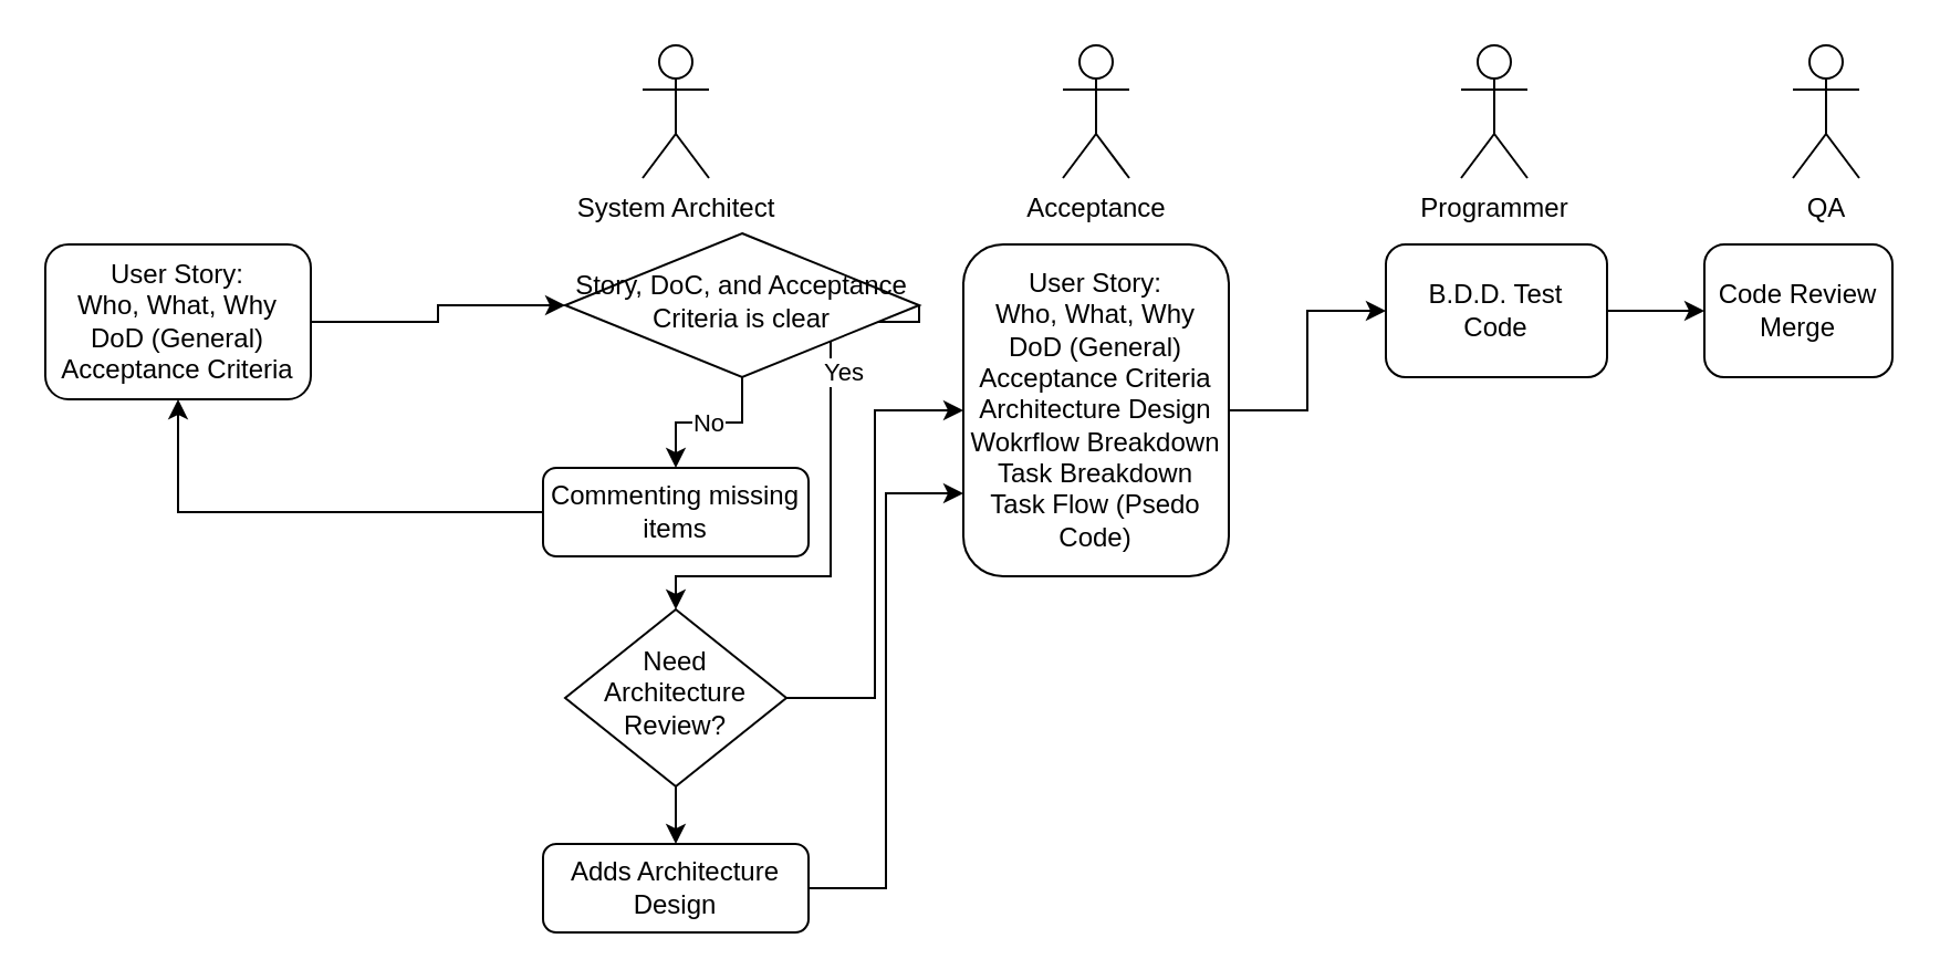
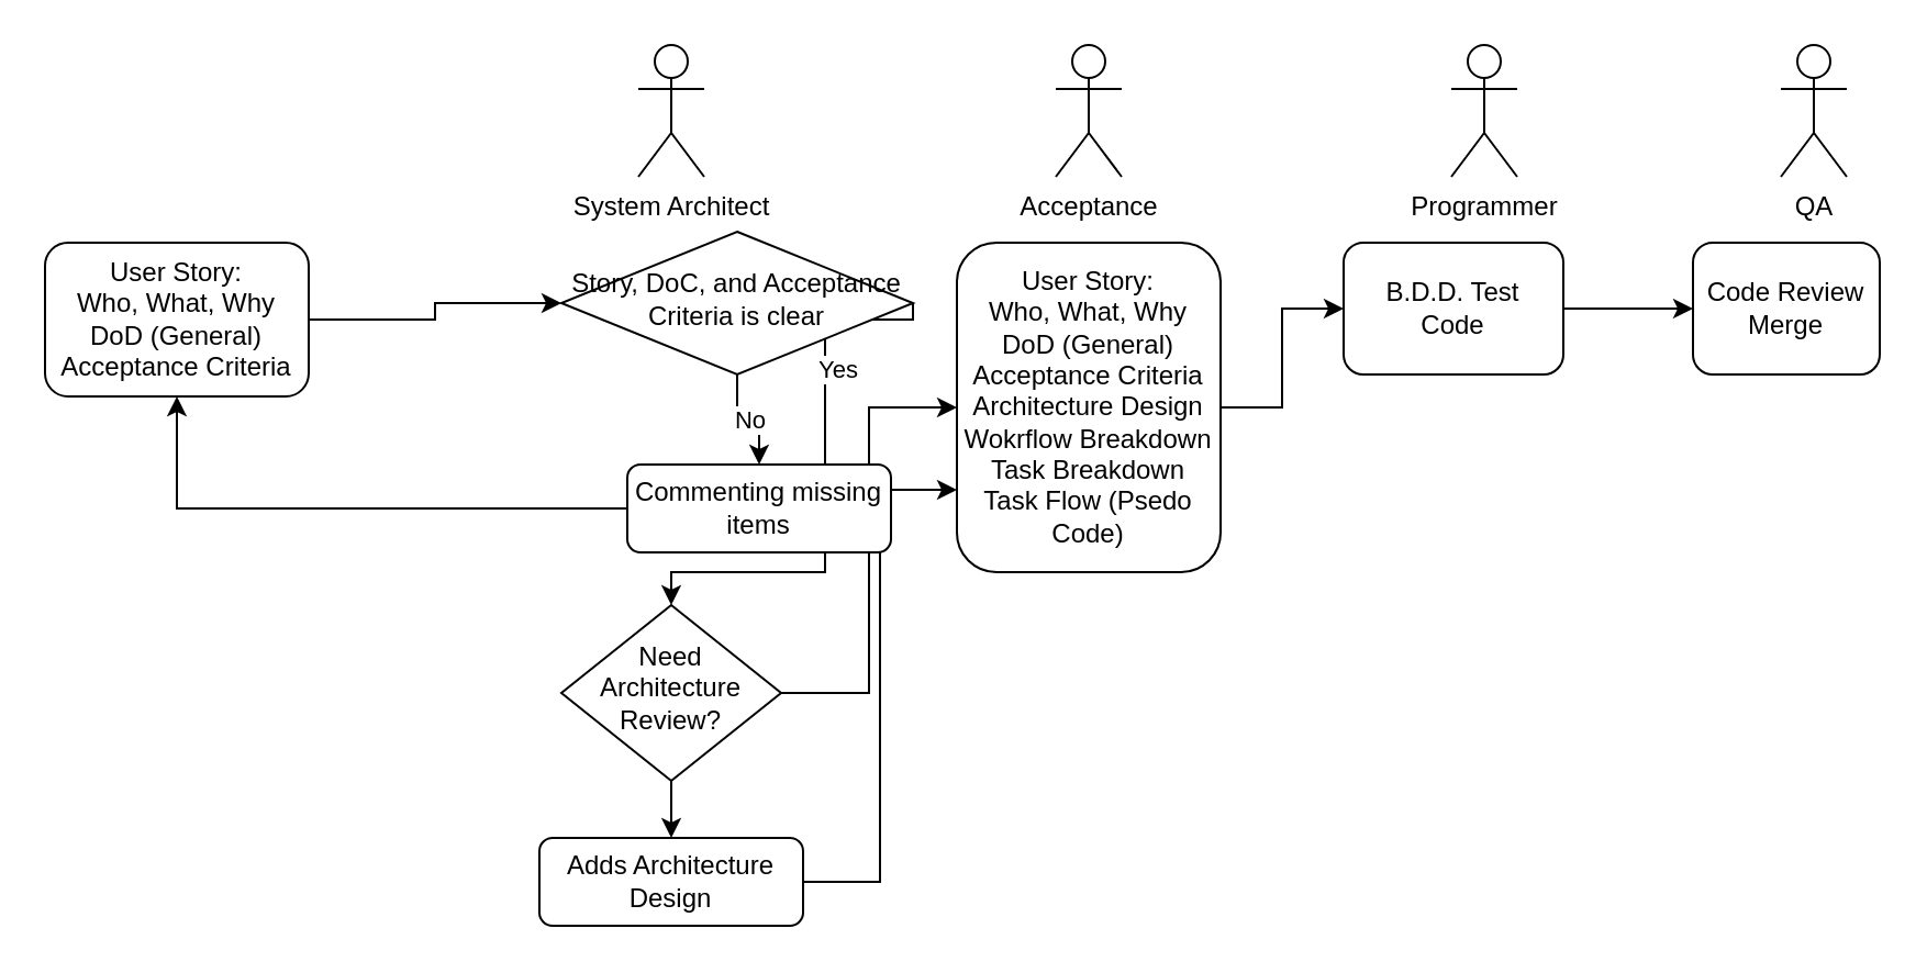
- <mxCell id="22" value="B.D.D. Test&lt;div&gt;Code&lt;/div&gt;" style="rounded=1;whiteSpace=wrap;html=1;fontSize=12;glass=0;strokeWidth=1;shadow=0;" vertex="1" parent="1"><mxGeometry x="626" y="110" width="100" height="60" as="geometry" /></mxCell>
+ <mxCell id="22" value="B.D.D. Test&lt;div&gt;Code&lt;/div&gt;" style="rounded=1;whiteSpace=wrap;html=1;fontSize=12;glass=0;strokeWidth=1;shadow=0;" vertex="1" parent="1"><mxGeometry x="611" y="110" width="100" height="60" as="geometry" /></mxCell>
- <mxCell id="20" value="Commenting missing items" style="rounded=1;whiteSpace=wrap;html=1;fontSize=12;glass=0;strokeWidth=1;shadow=0;" vertex="1" parent="1"><mxGeometry x="245" y="211" width="120" height="40" as="geometry" /></mxCell>
+ <mxCell id="20" value="Commenting missing items" style="rounded=1;whiteSpace=wrap;html=1;fontSize=12;glass=0;strokeWidth=1;shadow=0;" vertex="1" parent="1"><mxGeometry x="285" y="211" width="120" height="40" as="geometry" /></mxCell>
